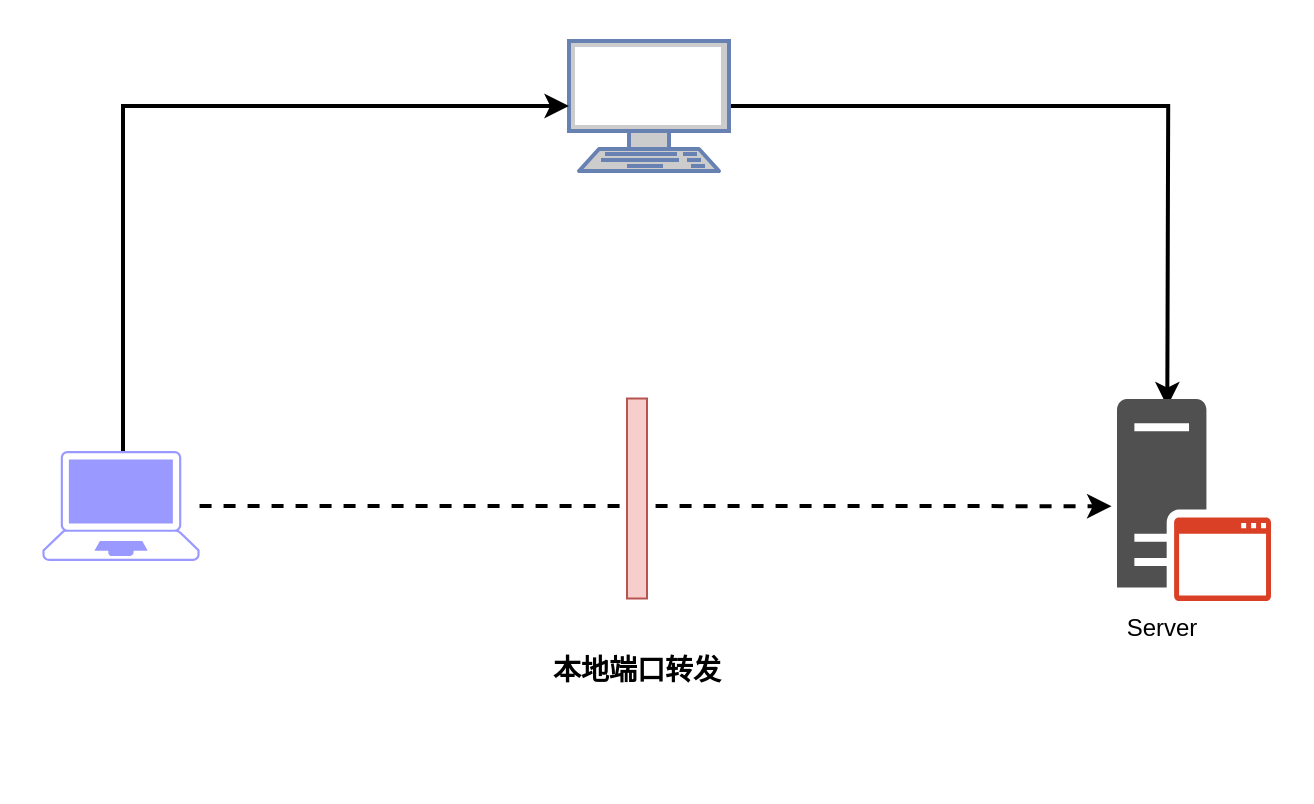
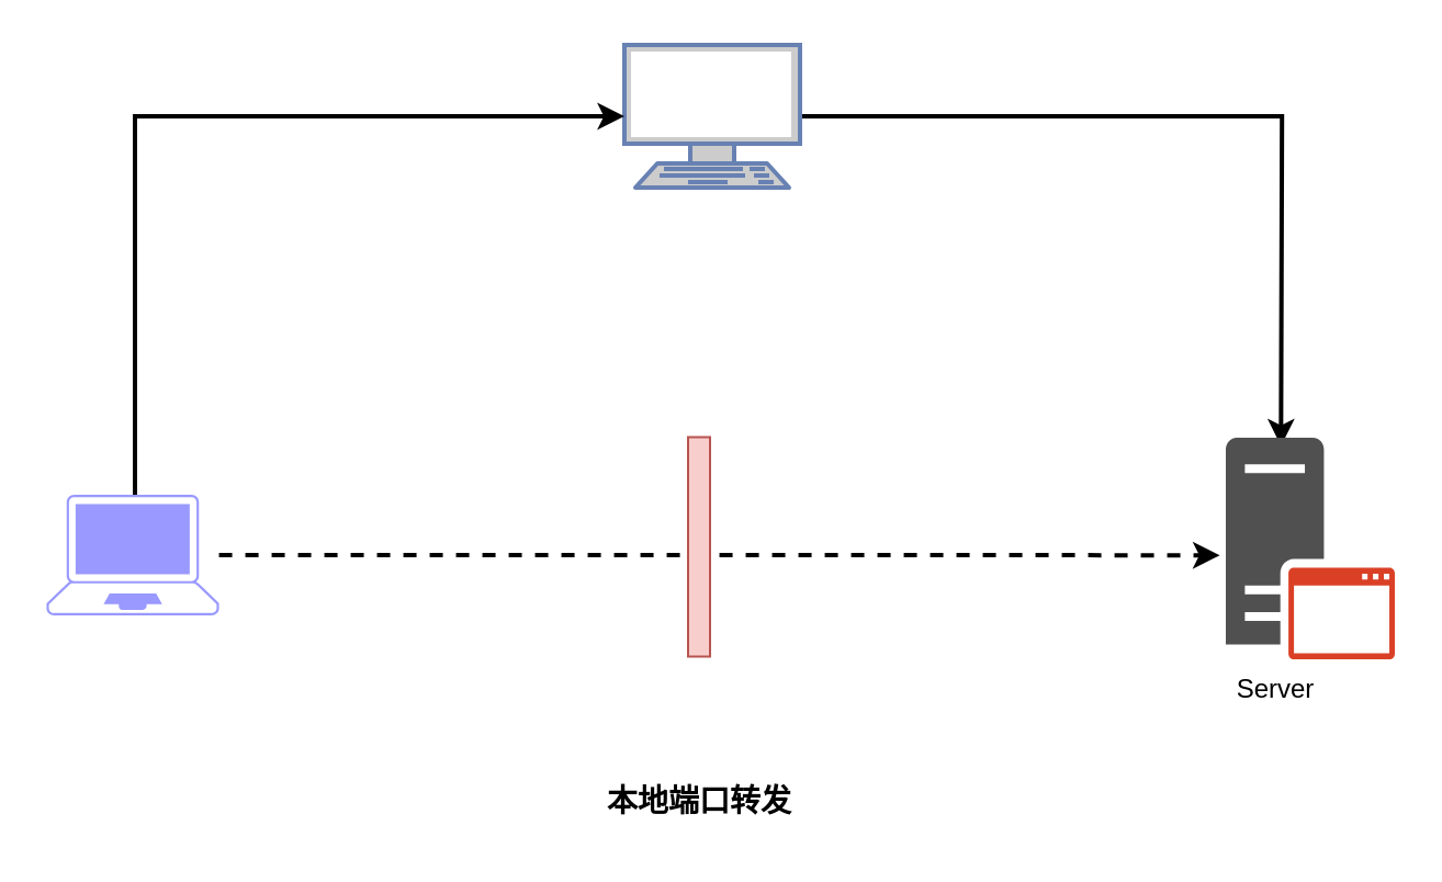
- <mxCell id="9" value="&lt;font style=&quot;font-size: 14px&quot;&gt;&lt;b&gt;本地端口转发&lt;/b&gt;&lt;/font&gt;" style="text;html=1;strokeColor=none;fillColor=none;align=center;verticalAlign=middle;whiteSpace=wrap;rounded=0;" vertex="1" parent="1"><mxGeometry x="270.5" y="320" width="95" height="30" as="geometry" /></mxCell>
+ <mxCell id="9" value="&lt;font style=&quot;font-size: 14px&quot;&gt;&lt;b&gt;本地端口转发&lt;/b&gt;&lt;/font&gt;" style="text;html=1;strokeColor=none;fillColor=none;align=center;verticalAlign=middle;whiteSpace=wrap;rounded=0;" vertex="1" parent="1"><mxGeometry x="270.5" y="350" width="95" height="30" as="geometry" /></mxCell>
